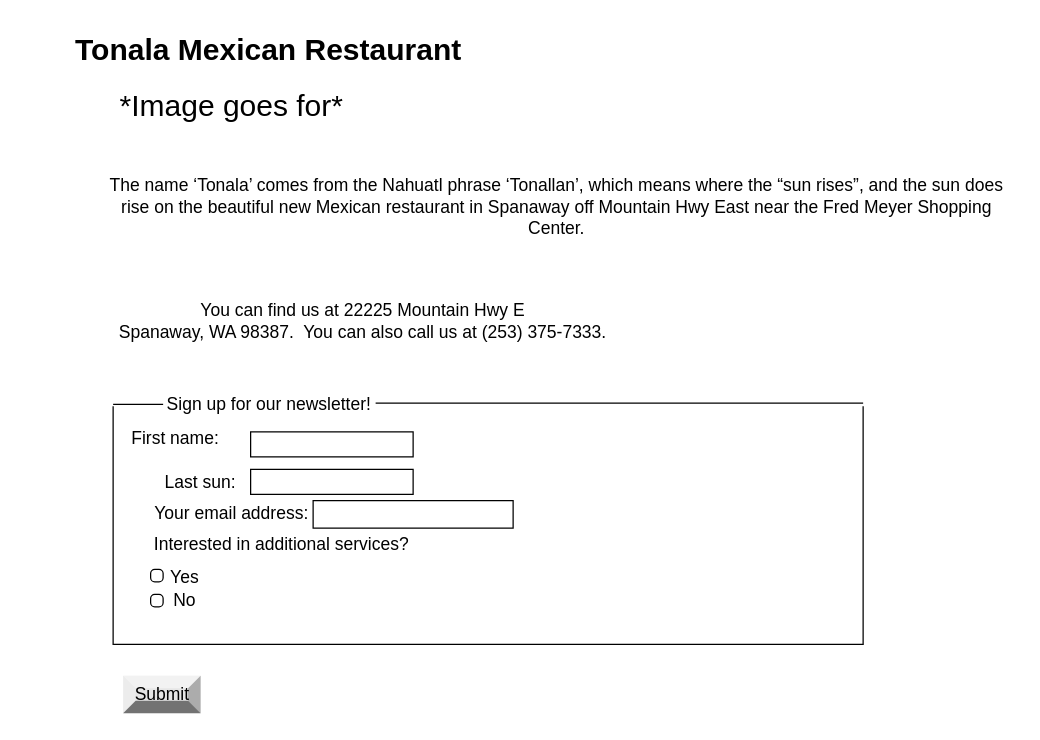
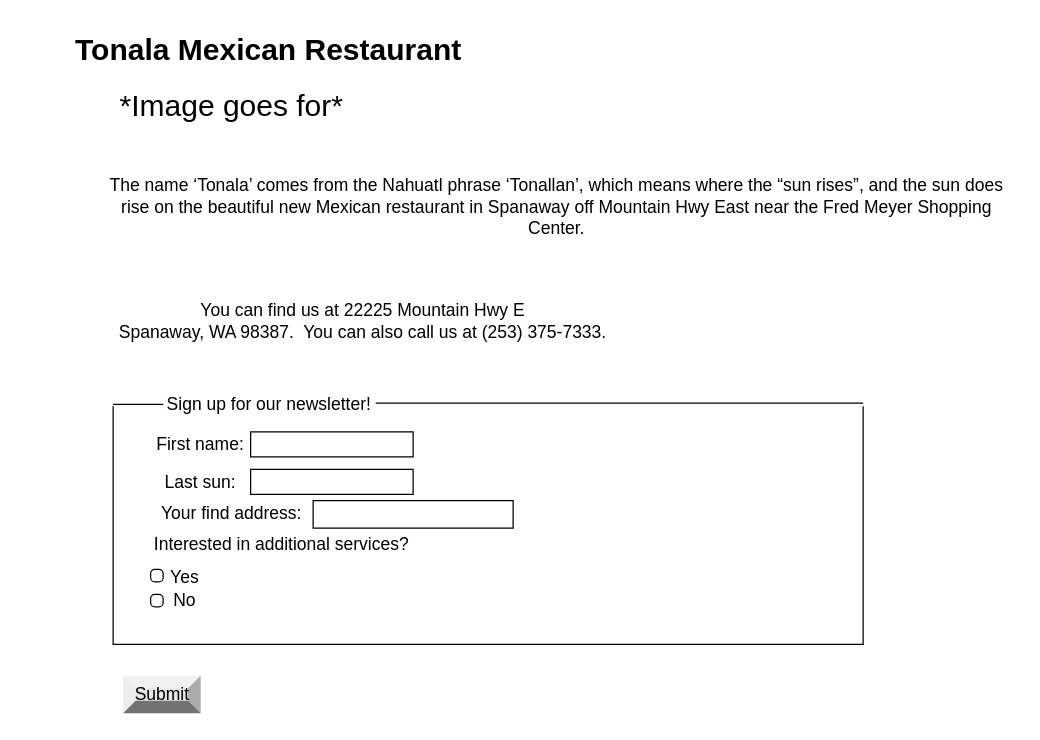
- <mxCell id="11" value="First name:" style="text;html=1;strokeColor=none;fillColor=none;align=center;verticalAlign=middle;whiteSpace=wrap;rounded=0;fontSize=14;" vertex="1" parent="1"><mxGeometry x="100" y="340" width="80" height="20" as="geometry" /></mxCell>
+ <mxCell id="11" value="First name:" style="text;html=1;strokeColor=none;fillColor=none;align=center;verticalAlign=middle;whiteSpace=wrap;rounded=0;fontSize=14;" vertex="1" parent="1"><mxGeometry x="120" y="345" width="80" height="20" as="geometry" /></mxCell>
- <mxCell id="16" value="Your email address:" style="text;html=1;strokeColor=none;fillColor=none;align=center;verticalAlign=middle;whiteSpace=wrap;rounded=0;fontSize=14;" vertex="1" parent="1"><mxGeometry x="120" y="400" width="130" height="20" as="geometry" /></mxCell>
+ <mxCell id="16" value="Your find address:" style="text;html=1;strokeColor=none;fillColor=none;align=center;verticalAlign=middle;whiteSpace=wrap;rounded=0;fontSize=14;" vertex="1" parent="1"><mxGeometry x="120" y="400" width="130" height="20" as="geometry" /></mxCell>
